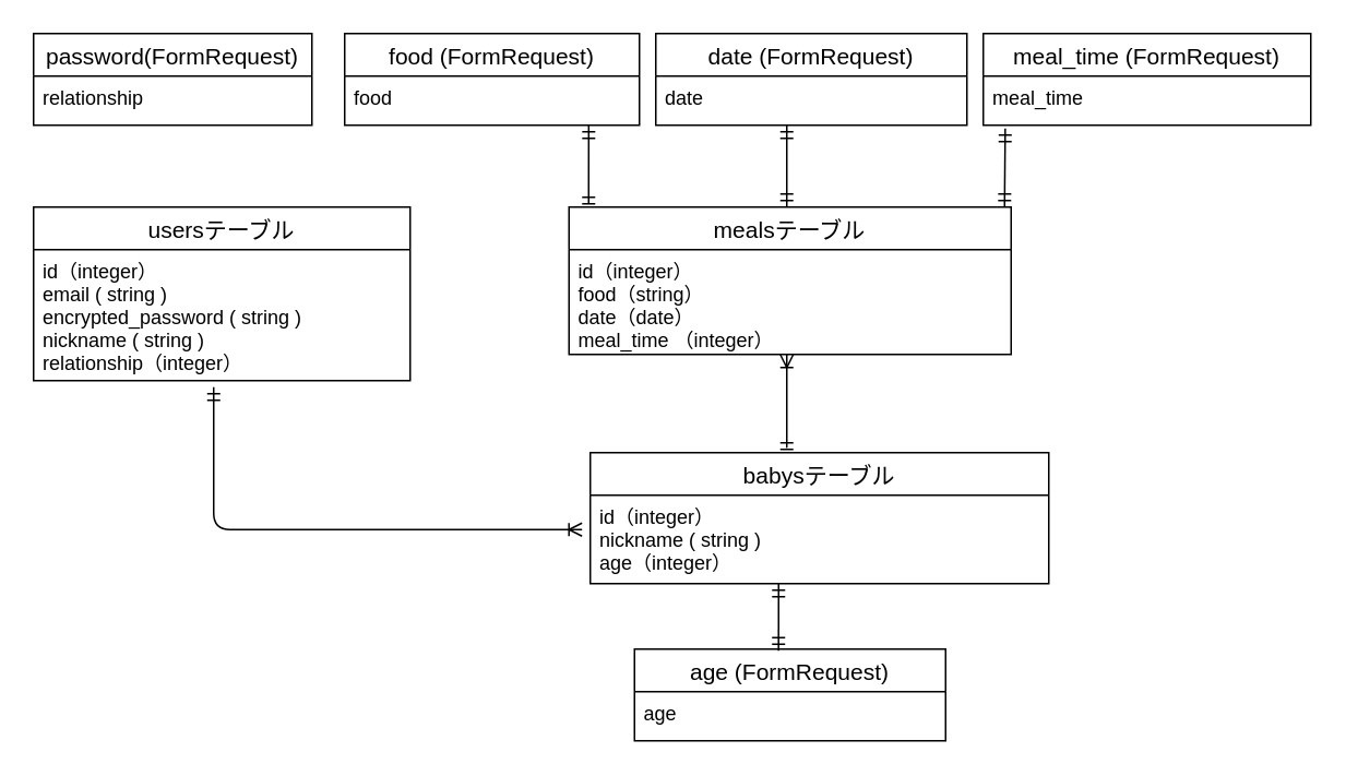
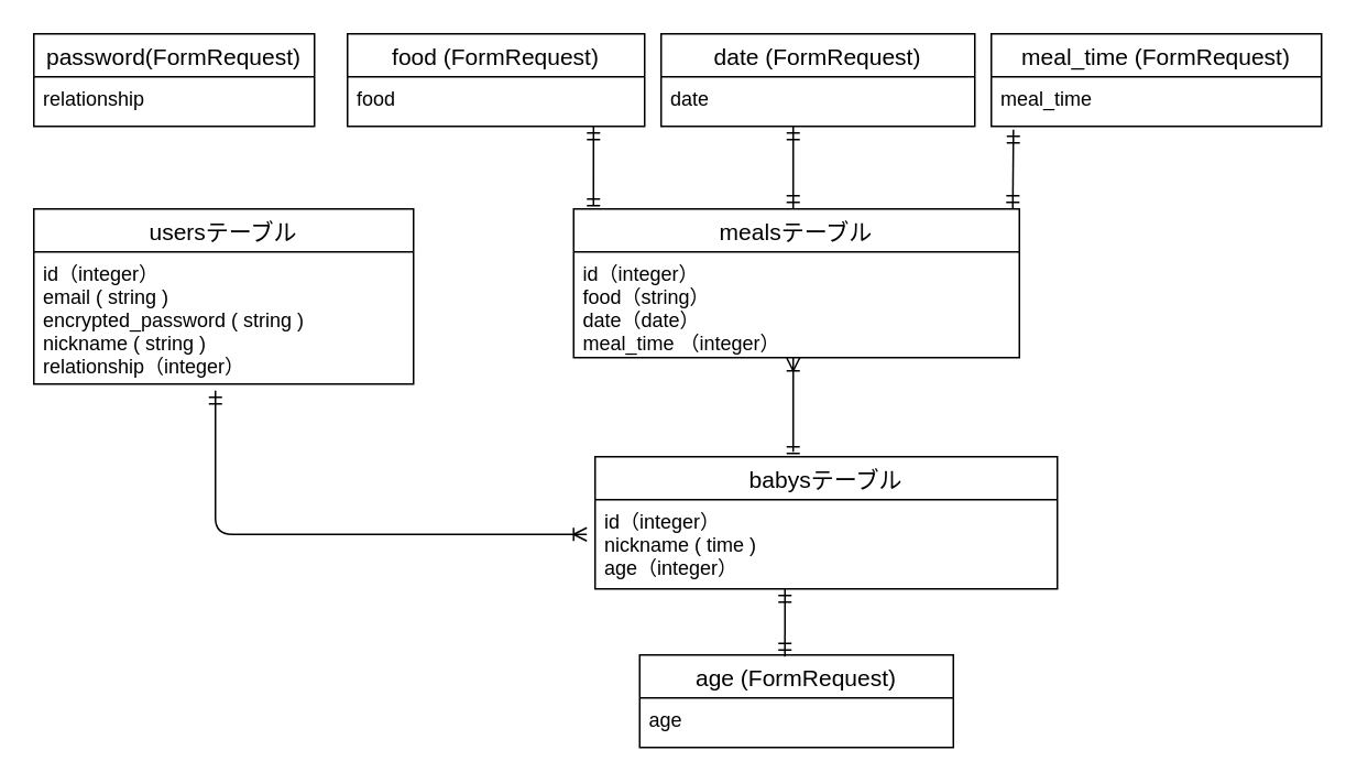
- <mxCell id="5" value="id（integer）&#10;nickname ( string )&#10;age（integer）" style="text;strokeColor=none;fillColor=none;spacingLeft=4;spacingRight=4;overflow=hidden;rotatable=0;points=[[0,0.5],[1,0.5]];portConstraint=eastwest;fontSize=12;" parent="4" vertex="1"><mxGeometry y="26" width="280" height="54" as="geometry" /></mxCell>
+ <mxCell id="5" value="id（integer）&#10;nickname ( time )&#10;age（integer）" style="text;strokeColor=none;fillColor=none;spacingLeft=4;spacingRight=4;overflow=hidden;rotatable=0;points=[[0,0.5],[1,0.5]];portConstraint=eastwest;fontSize=12;" parent="4" vertex="1"><mxGeometry y="26" width="280" height="54" as="geometry" /></mxCell>
